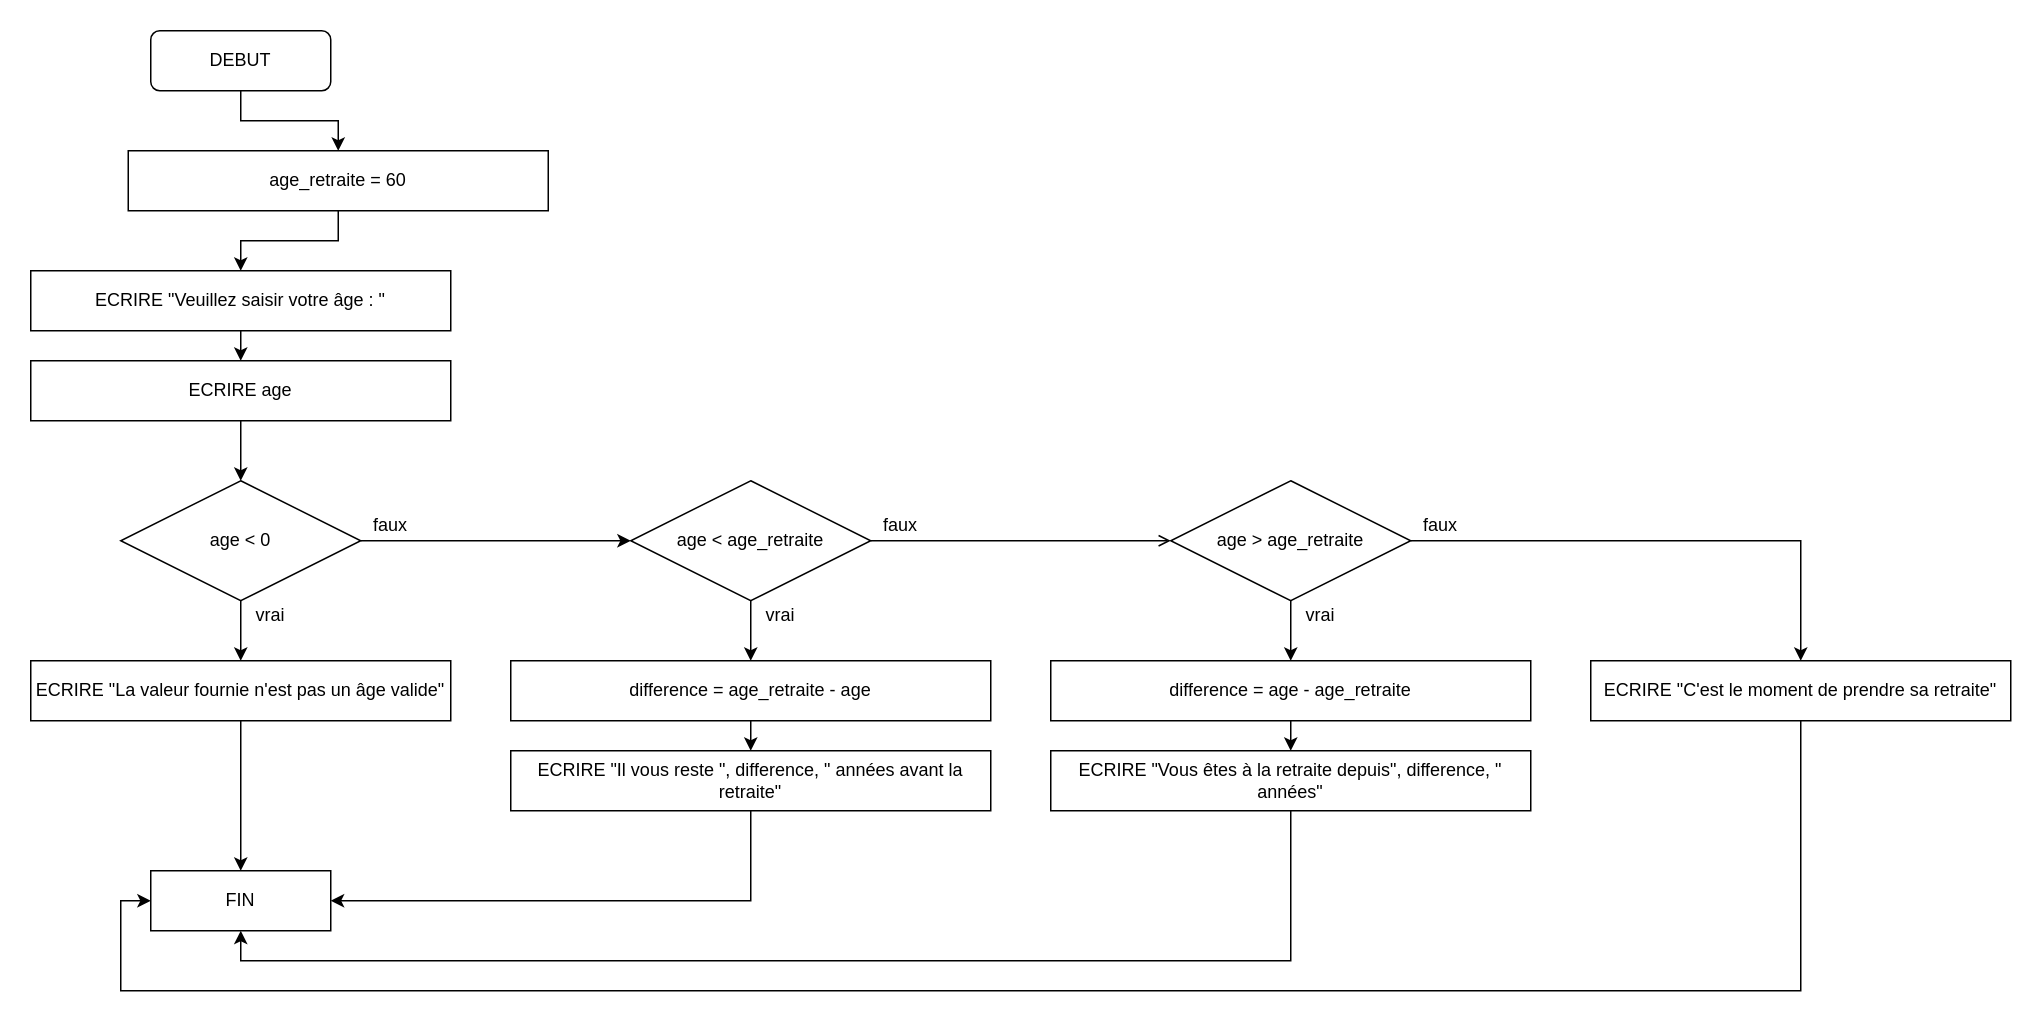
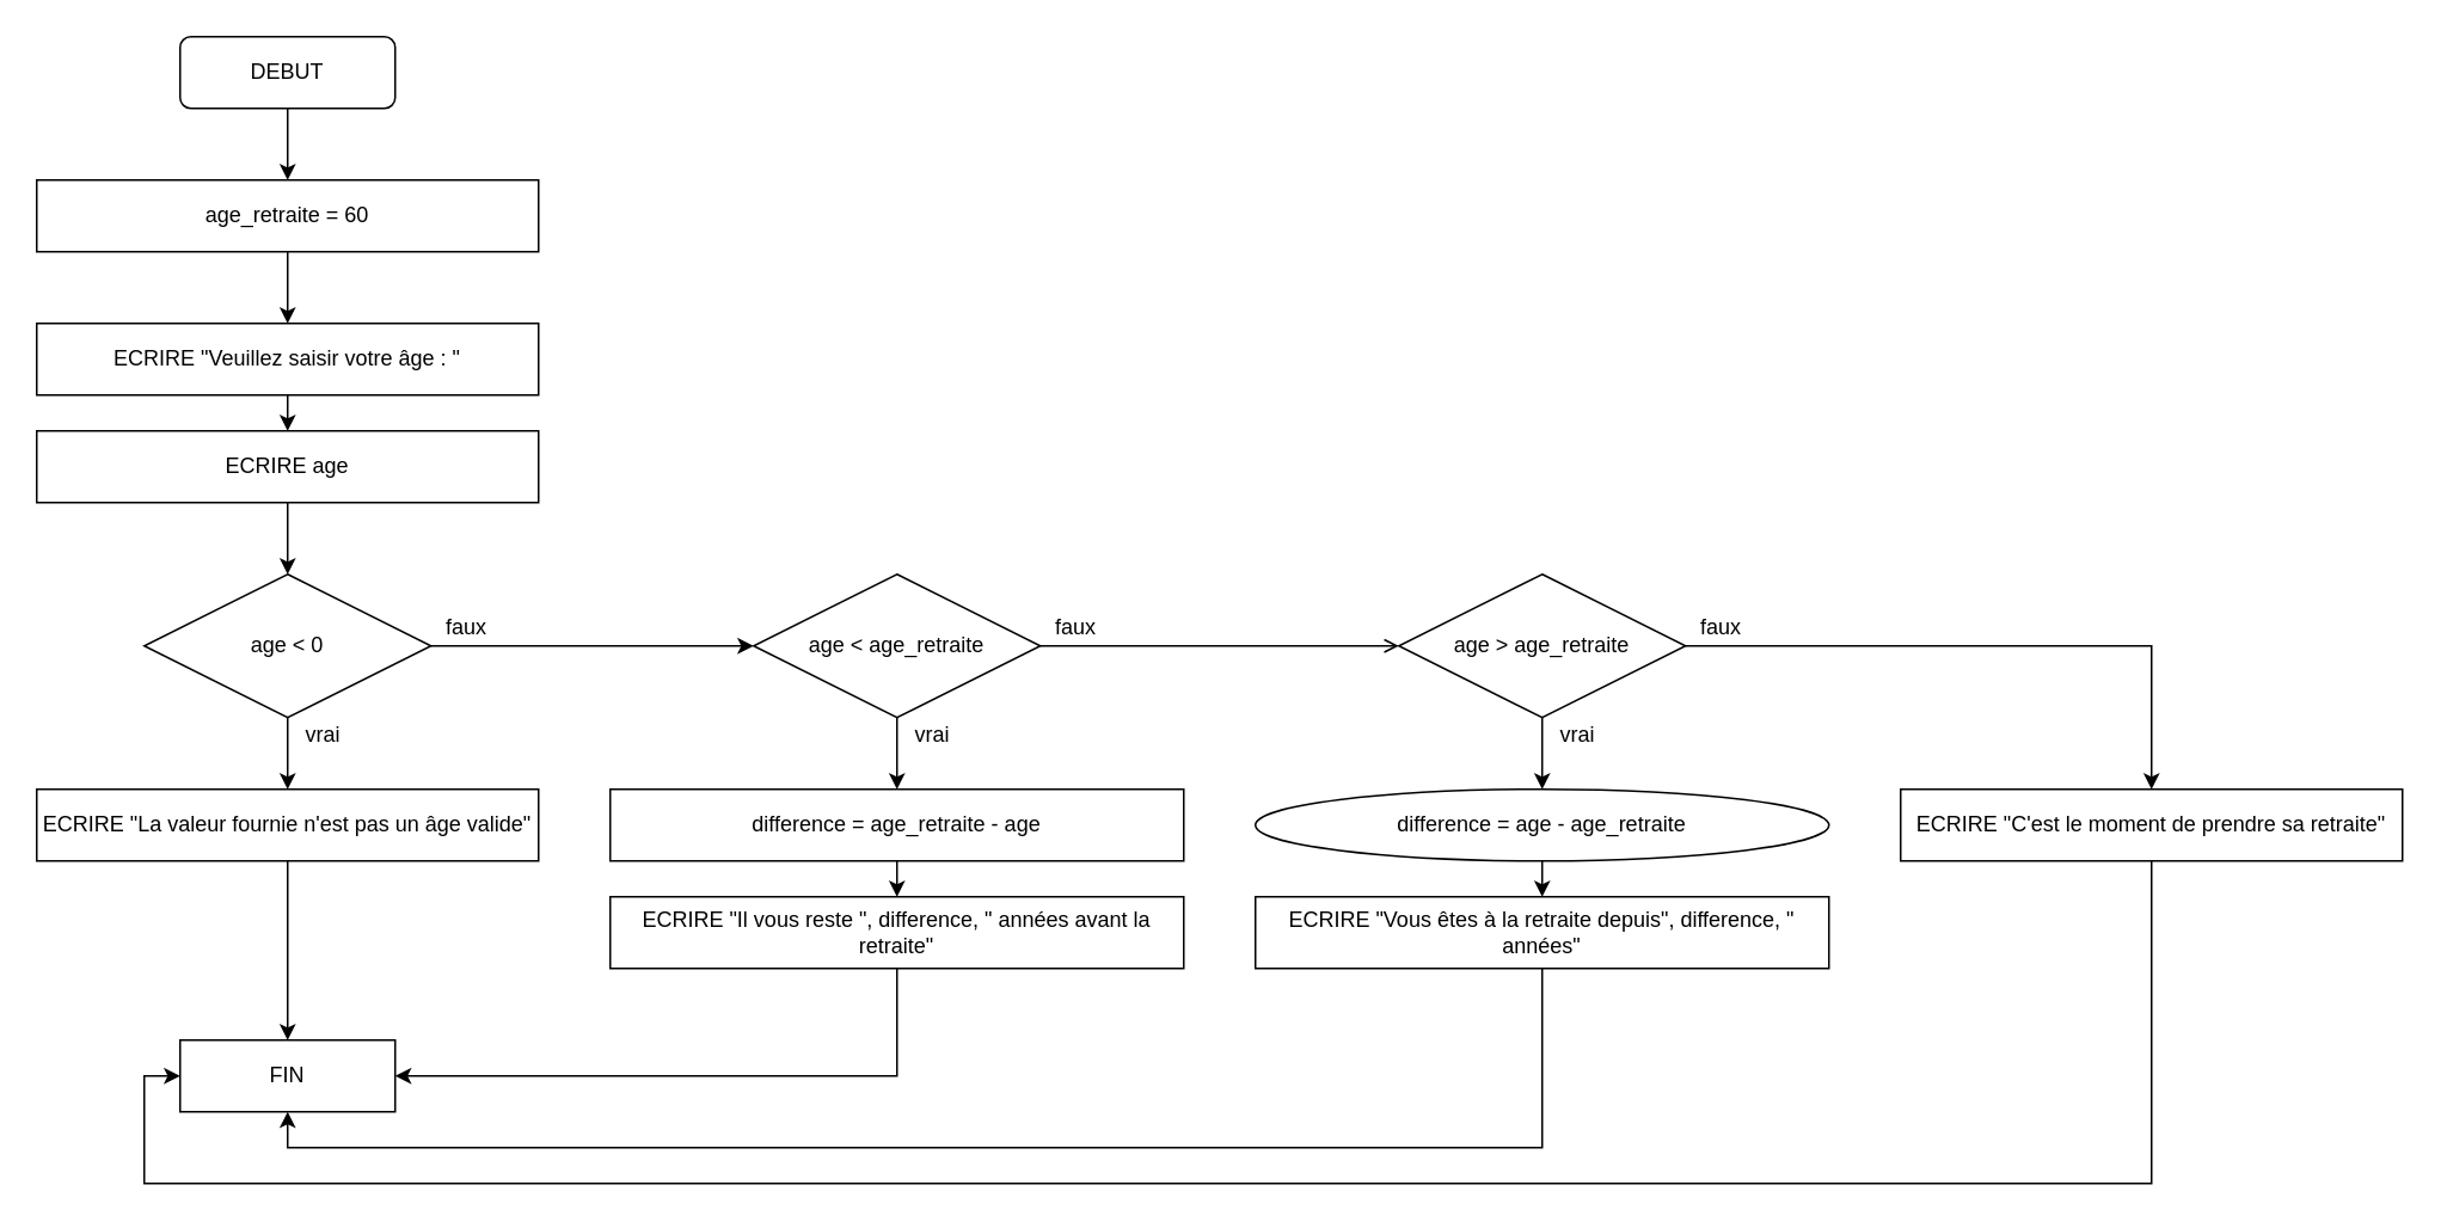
- <mxCell id="5" value="age_retraite = 60" style="rounded=0;whiteSpace=wrap;html=1;fillColor=none;" vertex="1" parent="1"><mxGeometry x="85" y="100" width="280" height="40" as="geometry" /></mxCell>
+ <mxCell id="5" value="age_retraite = 60" style="rounded=0;whiteSpace=wrap;html=1;fillColor=none;" vertex="1" parent="1"><mxGeometry x="20" y="100" width="280" height="40" as="geometry" /></mxCell>
- <mxCell id="28" value="difference = age - age_retraite" style="rounded=0;whiteSpace=wrap;html=1;fillColor=none;" vertex="1" parent="1"><mxGeometry x="700" y="440" width="320" height="40" as="geometry" /></mxCell>
+ <mxCell id="28" value="difference = age - age_retraite" style="ellipse;whiteSpace=wrap;html=1;fillColor=none;" vertex="1" parent="1"><mxGeometry x="700" y="440" width="320" height="40" as="geometry" /></mxCell>
